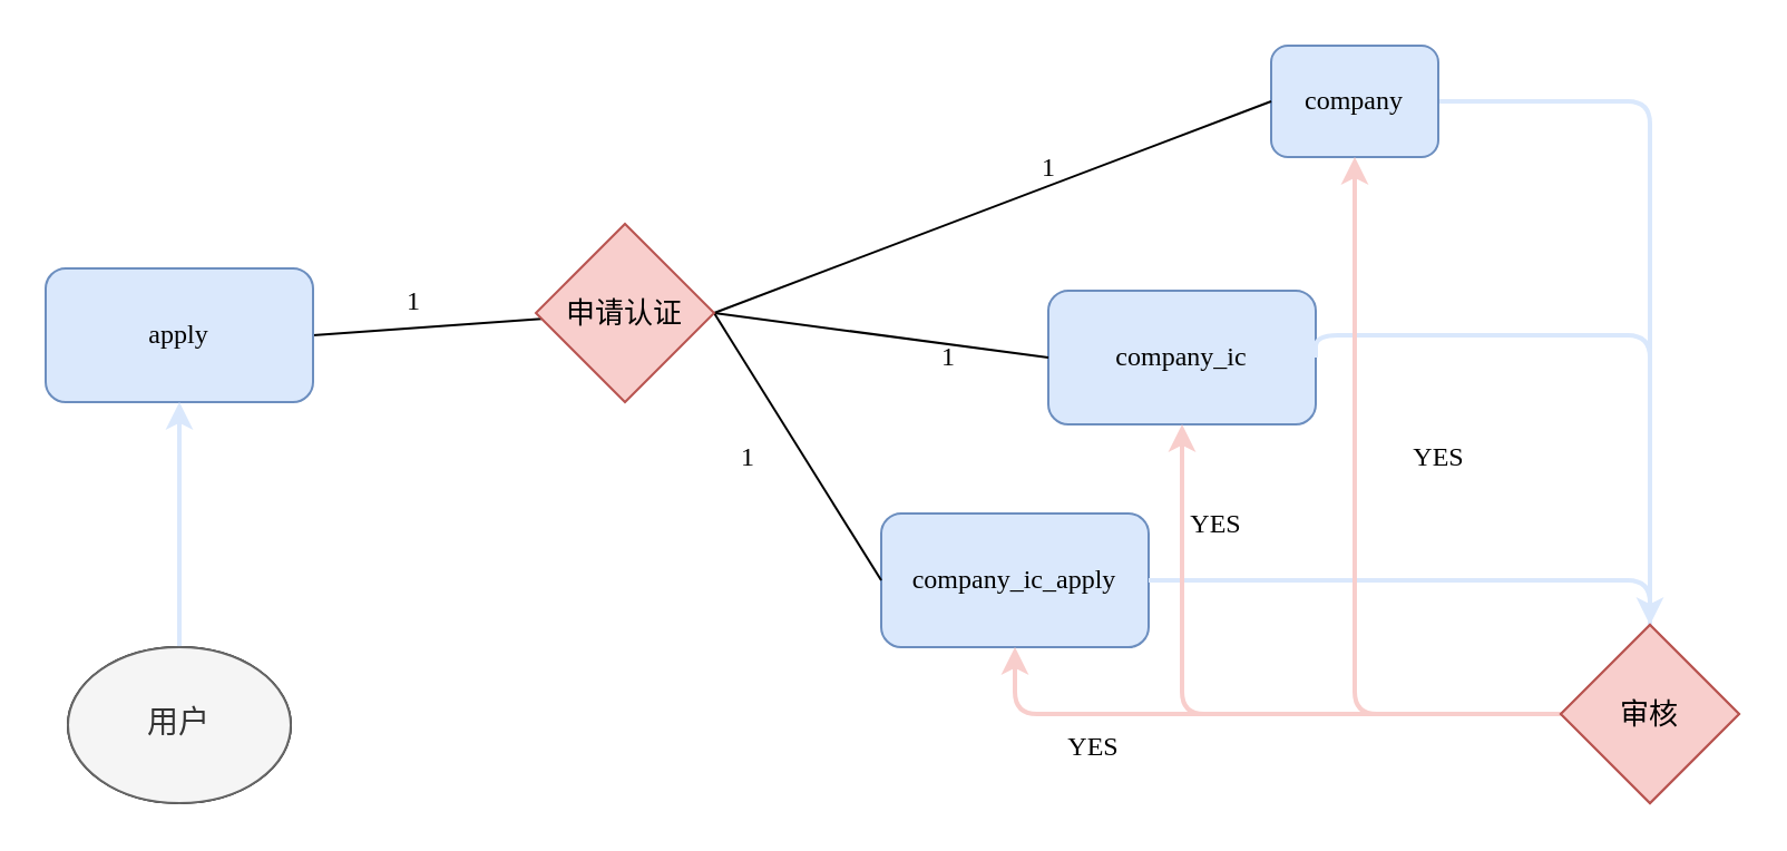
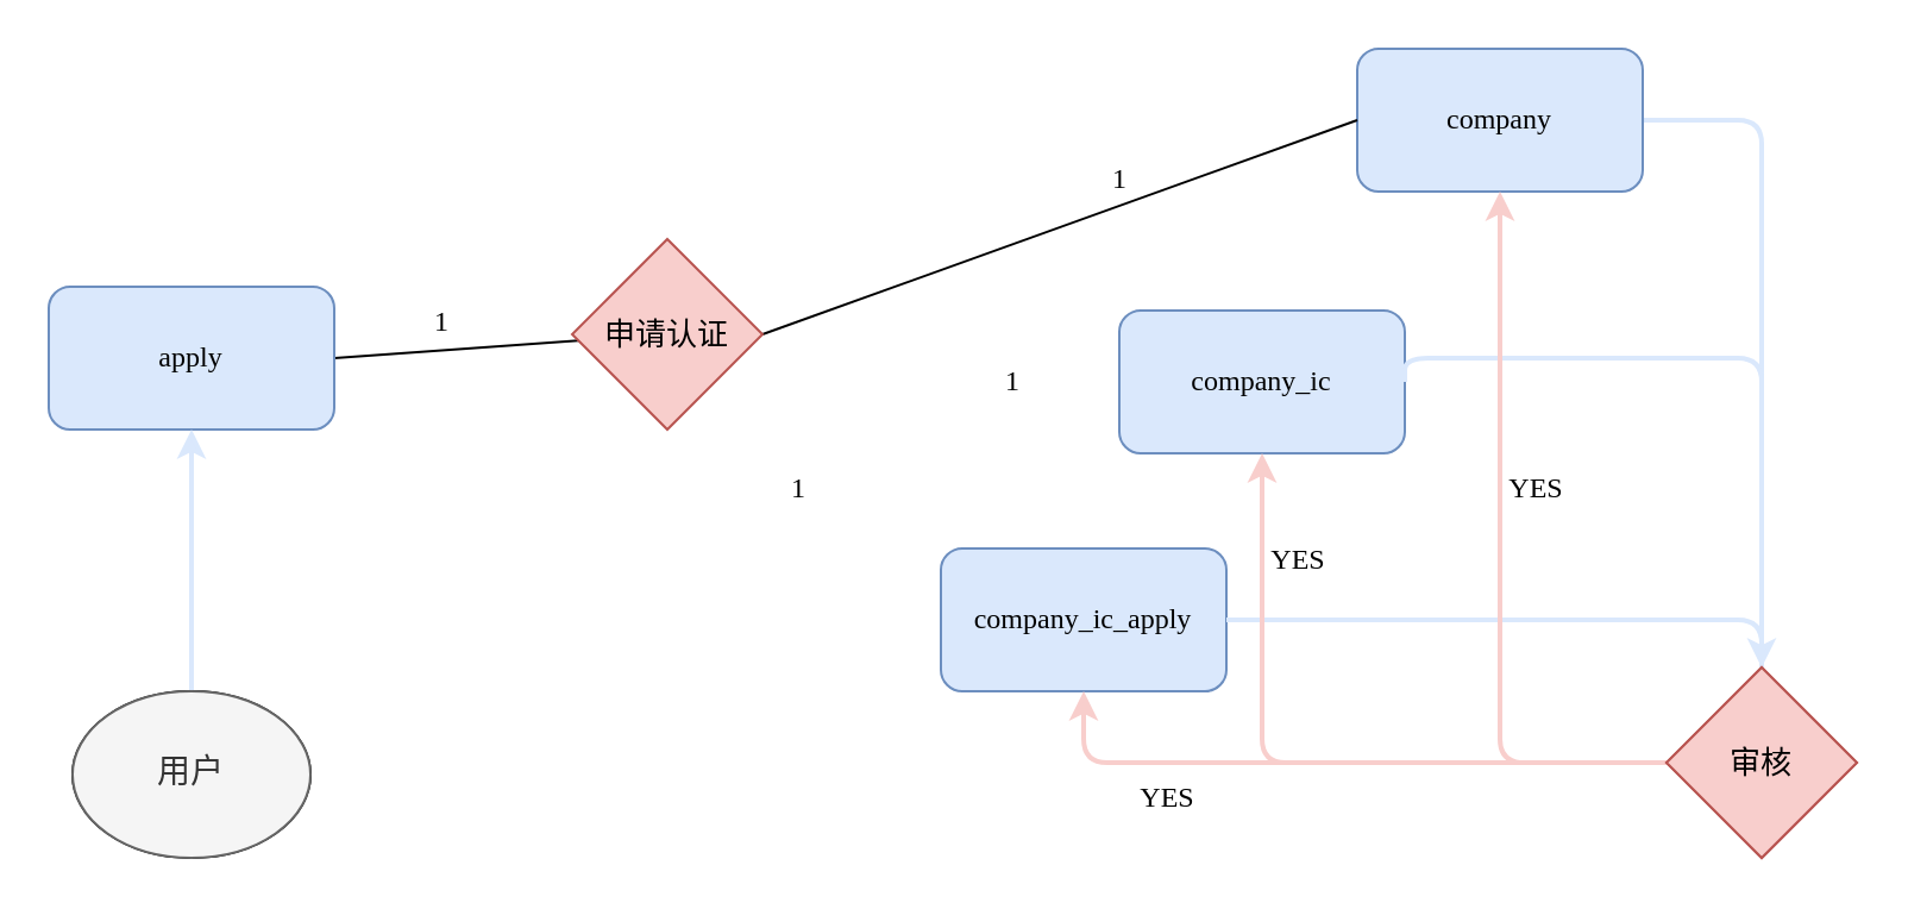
- <mxCell id="5" value="company" style="rounded=1;whiteSpace=wrap;html=1;fillColor=#dae8fc;strokeColor=#6c8ebf;fontFamily=Tahoma;" vertex="1" parent="1"><mxGeometry x="570" y="20" width="75" height="50" as="geometry" /></mxCell>
+ <mxCell id="5" value="company" style="rounded=1;whiteSpace=wrap;html=1;fillColor=#dae8fc;strokeColor=#6c8ebf;fontFamily=Tahoma;" vertex="1" parent="1"><mxGeometry x="570" y="20" width="120" height="60" as="geometry" /></mxCell>
- <mxCell id="8" style="edgeStyle=none;html=1;exitX=1;exitY=0.5;exitDx=0;exitDy=0;entryX=0;entryY=0.5;entryDx=0;entryDy=0;endArrow=none;endFill=0;fontFamily=Tahoma;" edge="1" parent="1" source="11" target="6"><mxGeometry relative="1" as="geometry" /></mxCell>
- <mxCell id="10" style="edgeStyle=none;html=1;exitX=1;exitY=0.5;exitDx=0;exitDy=0;entryX=0;entryY=0.5;entryDx=0;entryDy=0;endArrow=none;endFill=0;fontFamily=Tahoma;" edge="1" parent="1" source="11" target="7"><mxGeometry relative="1" as="geometry" /></mxCell>
